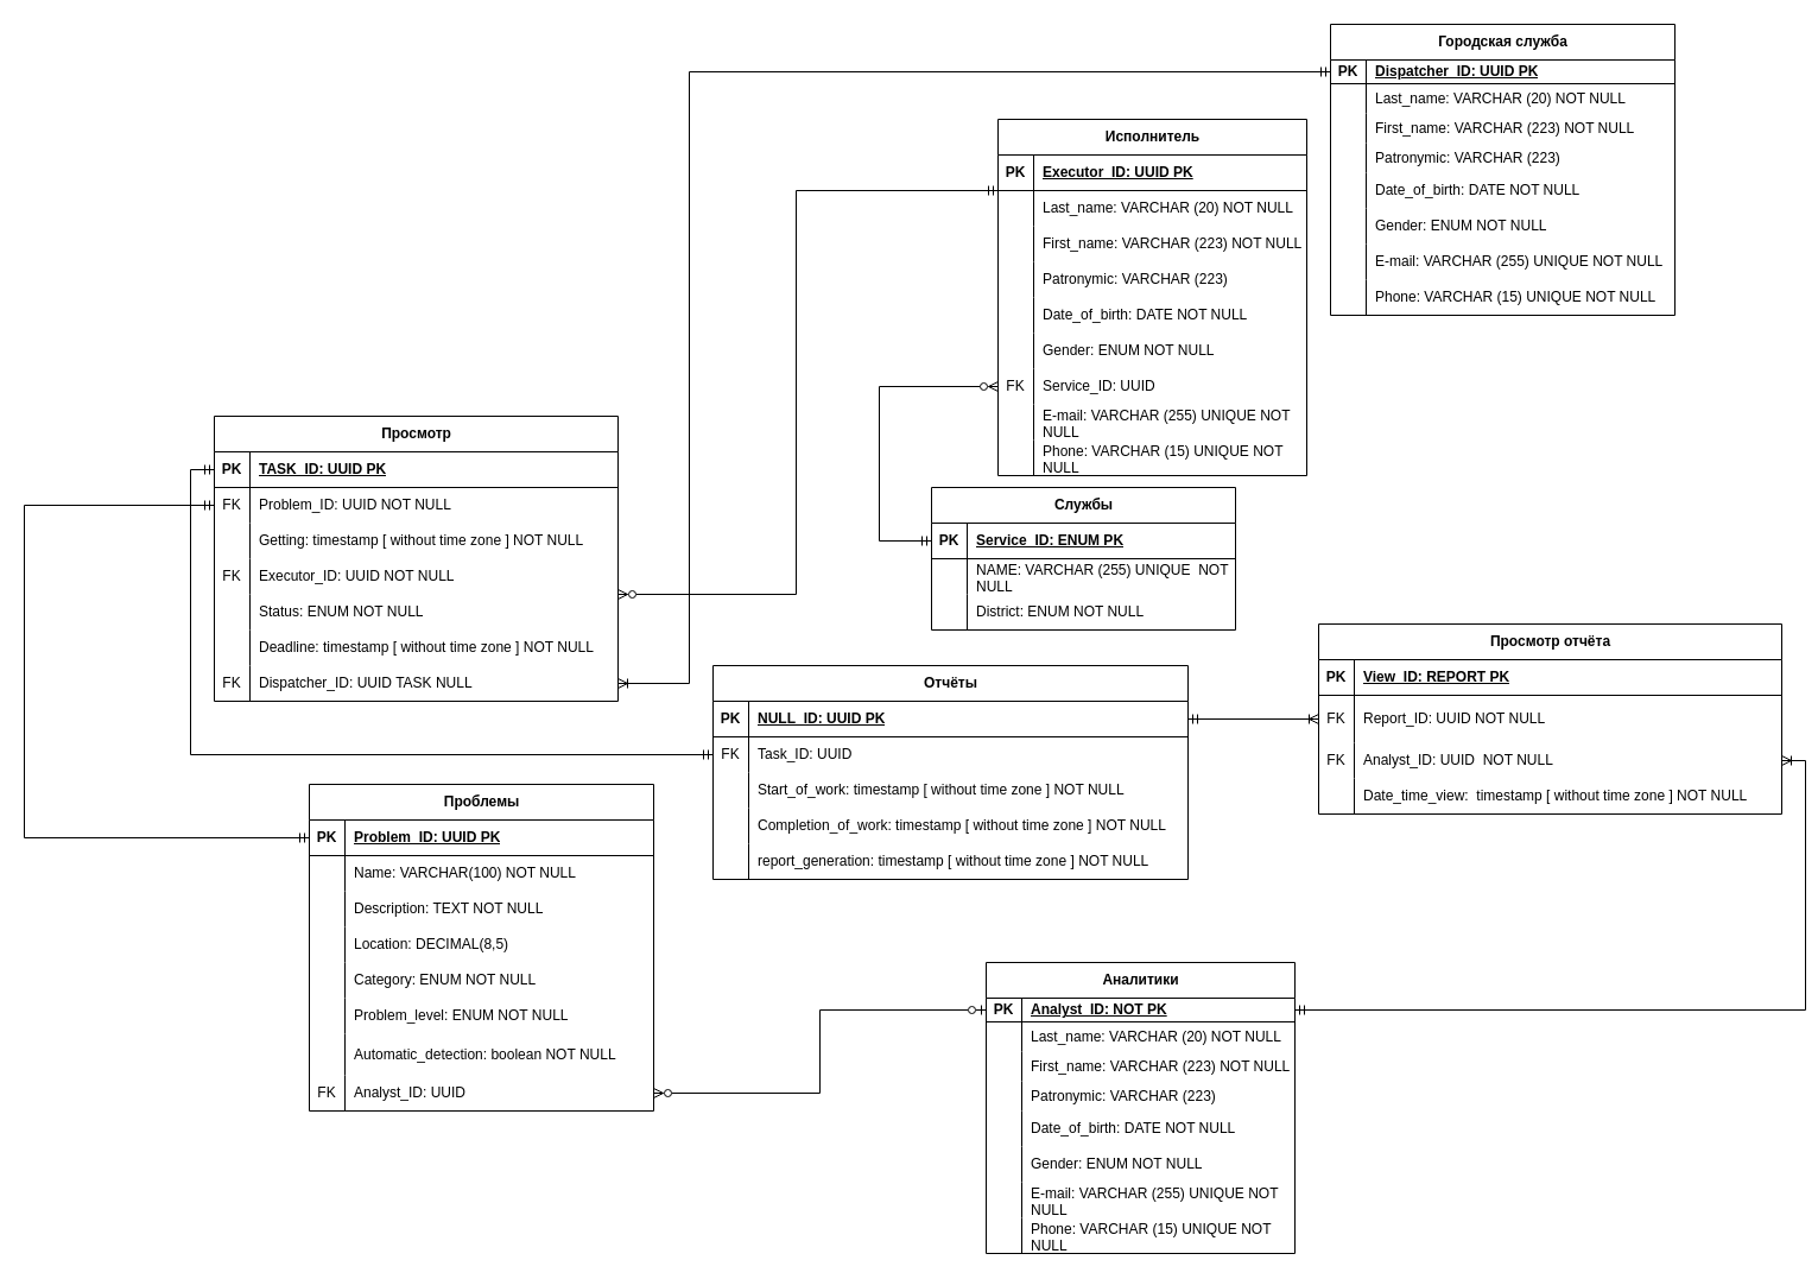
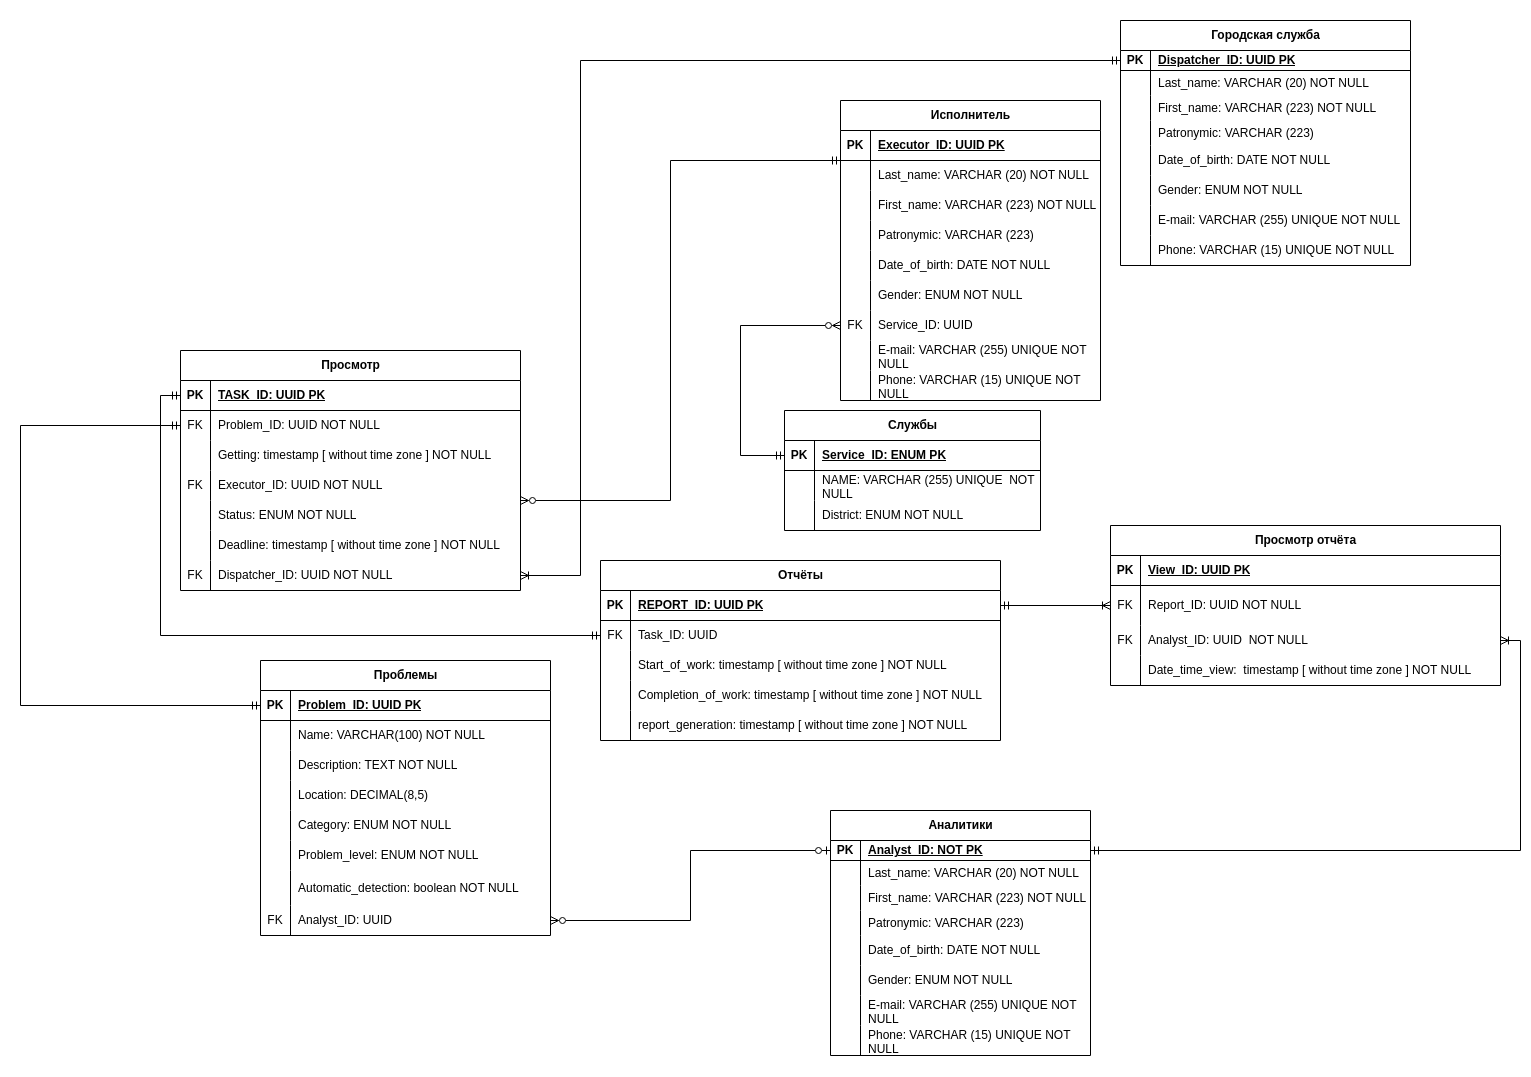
- <mxCell id="72" value="View_ID: REPORT PK" style="shape=partialRectangle;connectable=0;fillColor=none;top=0;left=0;bottom=0;right=0;align=left;spacingLeft=6;fontStyle=5;overflow=hidden;whiteSpace=wrap;html=1;" parent="70" vertex="1"><mxGeometry x="30" width="360" height="30" as="geometry"><mxRectangle width="360" height="30" as="alternateBounds" /></mxGeometry></mxCell>
+ <mxCell id="72" value="View_ID: UUID PK" style="shape=partialRectangle;connectable=0;fillColor=none;top=0;left=0;bottom=0;right=0;align=left;spacingLeft=6;fontStyle=5;overflow=hidden;whiteSpace=wrap;html=1;" parent="70" vertex="1"><mxGeometry x="30" width="360" height="30" as="geometry"><mxRectangle width="360" height="30" as="alternateBounds" /></mxGeometry></mxCell>
- <mxCell id="130" value="Dispatcher_ID: UUID TASK NULL" style="shape=partialRectangle;connectable=0;fillColor=none;top=0;left=0;bottom=0;right=0;align=left;spacingLeft=6;overflow=hidden;whiteSpace=wrap;html=1;" parent="128" vertex="1"><mxGeometry x="30" width="310" height="30" as="geometry"><mxRectangle width="310" height="30" as="alternateBounds" /></mxGeometry></mxCell>
+ <mxCell id="130" value="Dispatcher_ID: UUID NOT NULL" style="shape=partialRectangle;connectable=0;fillColor=none;top=0;left=0;bottom=0;right=0;align=left;spacingLeft=6;overflow=hidden;whiteSpace=wrap;html=1;" parent="128" vertex="1"><mxGeometry x="30" width="310" height="30" as="geometry"><mxRectangle width="310" height="30" as="alternateBounds" /></mxGeometry></mxCell>
- <mxCell id="56" value="NULL_ID: UUID PK" style="shape=partialRectangle;connectable=0;fillColor=none;top=0;left=0;bottom=0;right=0;align=left;spacingLeft=6;fontStyle=5;overflow=hidden;whiteSpace=wrap;html=1;" parent="54" vertex="1"><mxGeometry x="30" width="370" height="30" as="geometry"><mxRectangle width="370" height="30" as="alternateBounds" /></mxGeometry></mxCell>
+ <mxCell id="56" value="REPORT_ID: UUID PK" style="shape=partialRectangle;connectable=0;fillColor=none;top=0;left=0;bottom=0;right=0;align=left;spacingLeft=6;fontStyle=5;overflow=hidden;whiteSpace=wrap;html=1;" parent="54" vertex="1"><mxGeometry x="30" width="370" height="30" as="geometry"><mxRectangle width="370" height="30" as="alternateBounds" /></mxGeometry></mxCell>
